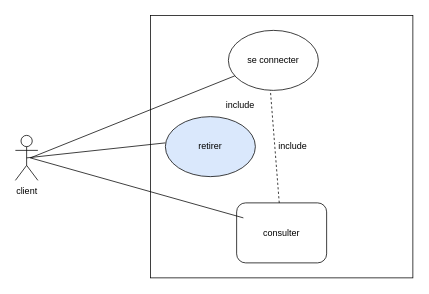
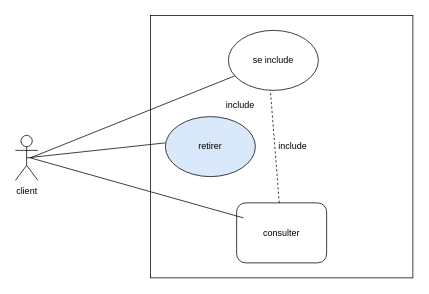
- <mxCell id="4" value="se connecter" style="ellipse;whiteSpace=wrap;html=1;" vertex="1" parent="1"><mxGeometry x="304" y="40" width="120" height="80" as="geometry" /></mxCell>
+ <mxCell id="4" value="se include" style="ellipse;whiteSpace=wrap;html=1;" vertex="1" parent="1"><mxGeometry x="304" y="40" width="120" height="80" as="geometry" /></mxCell>
